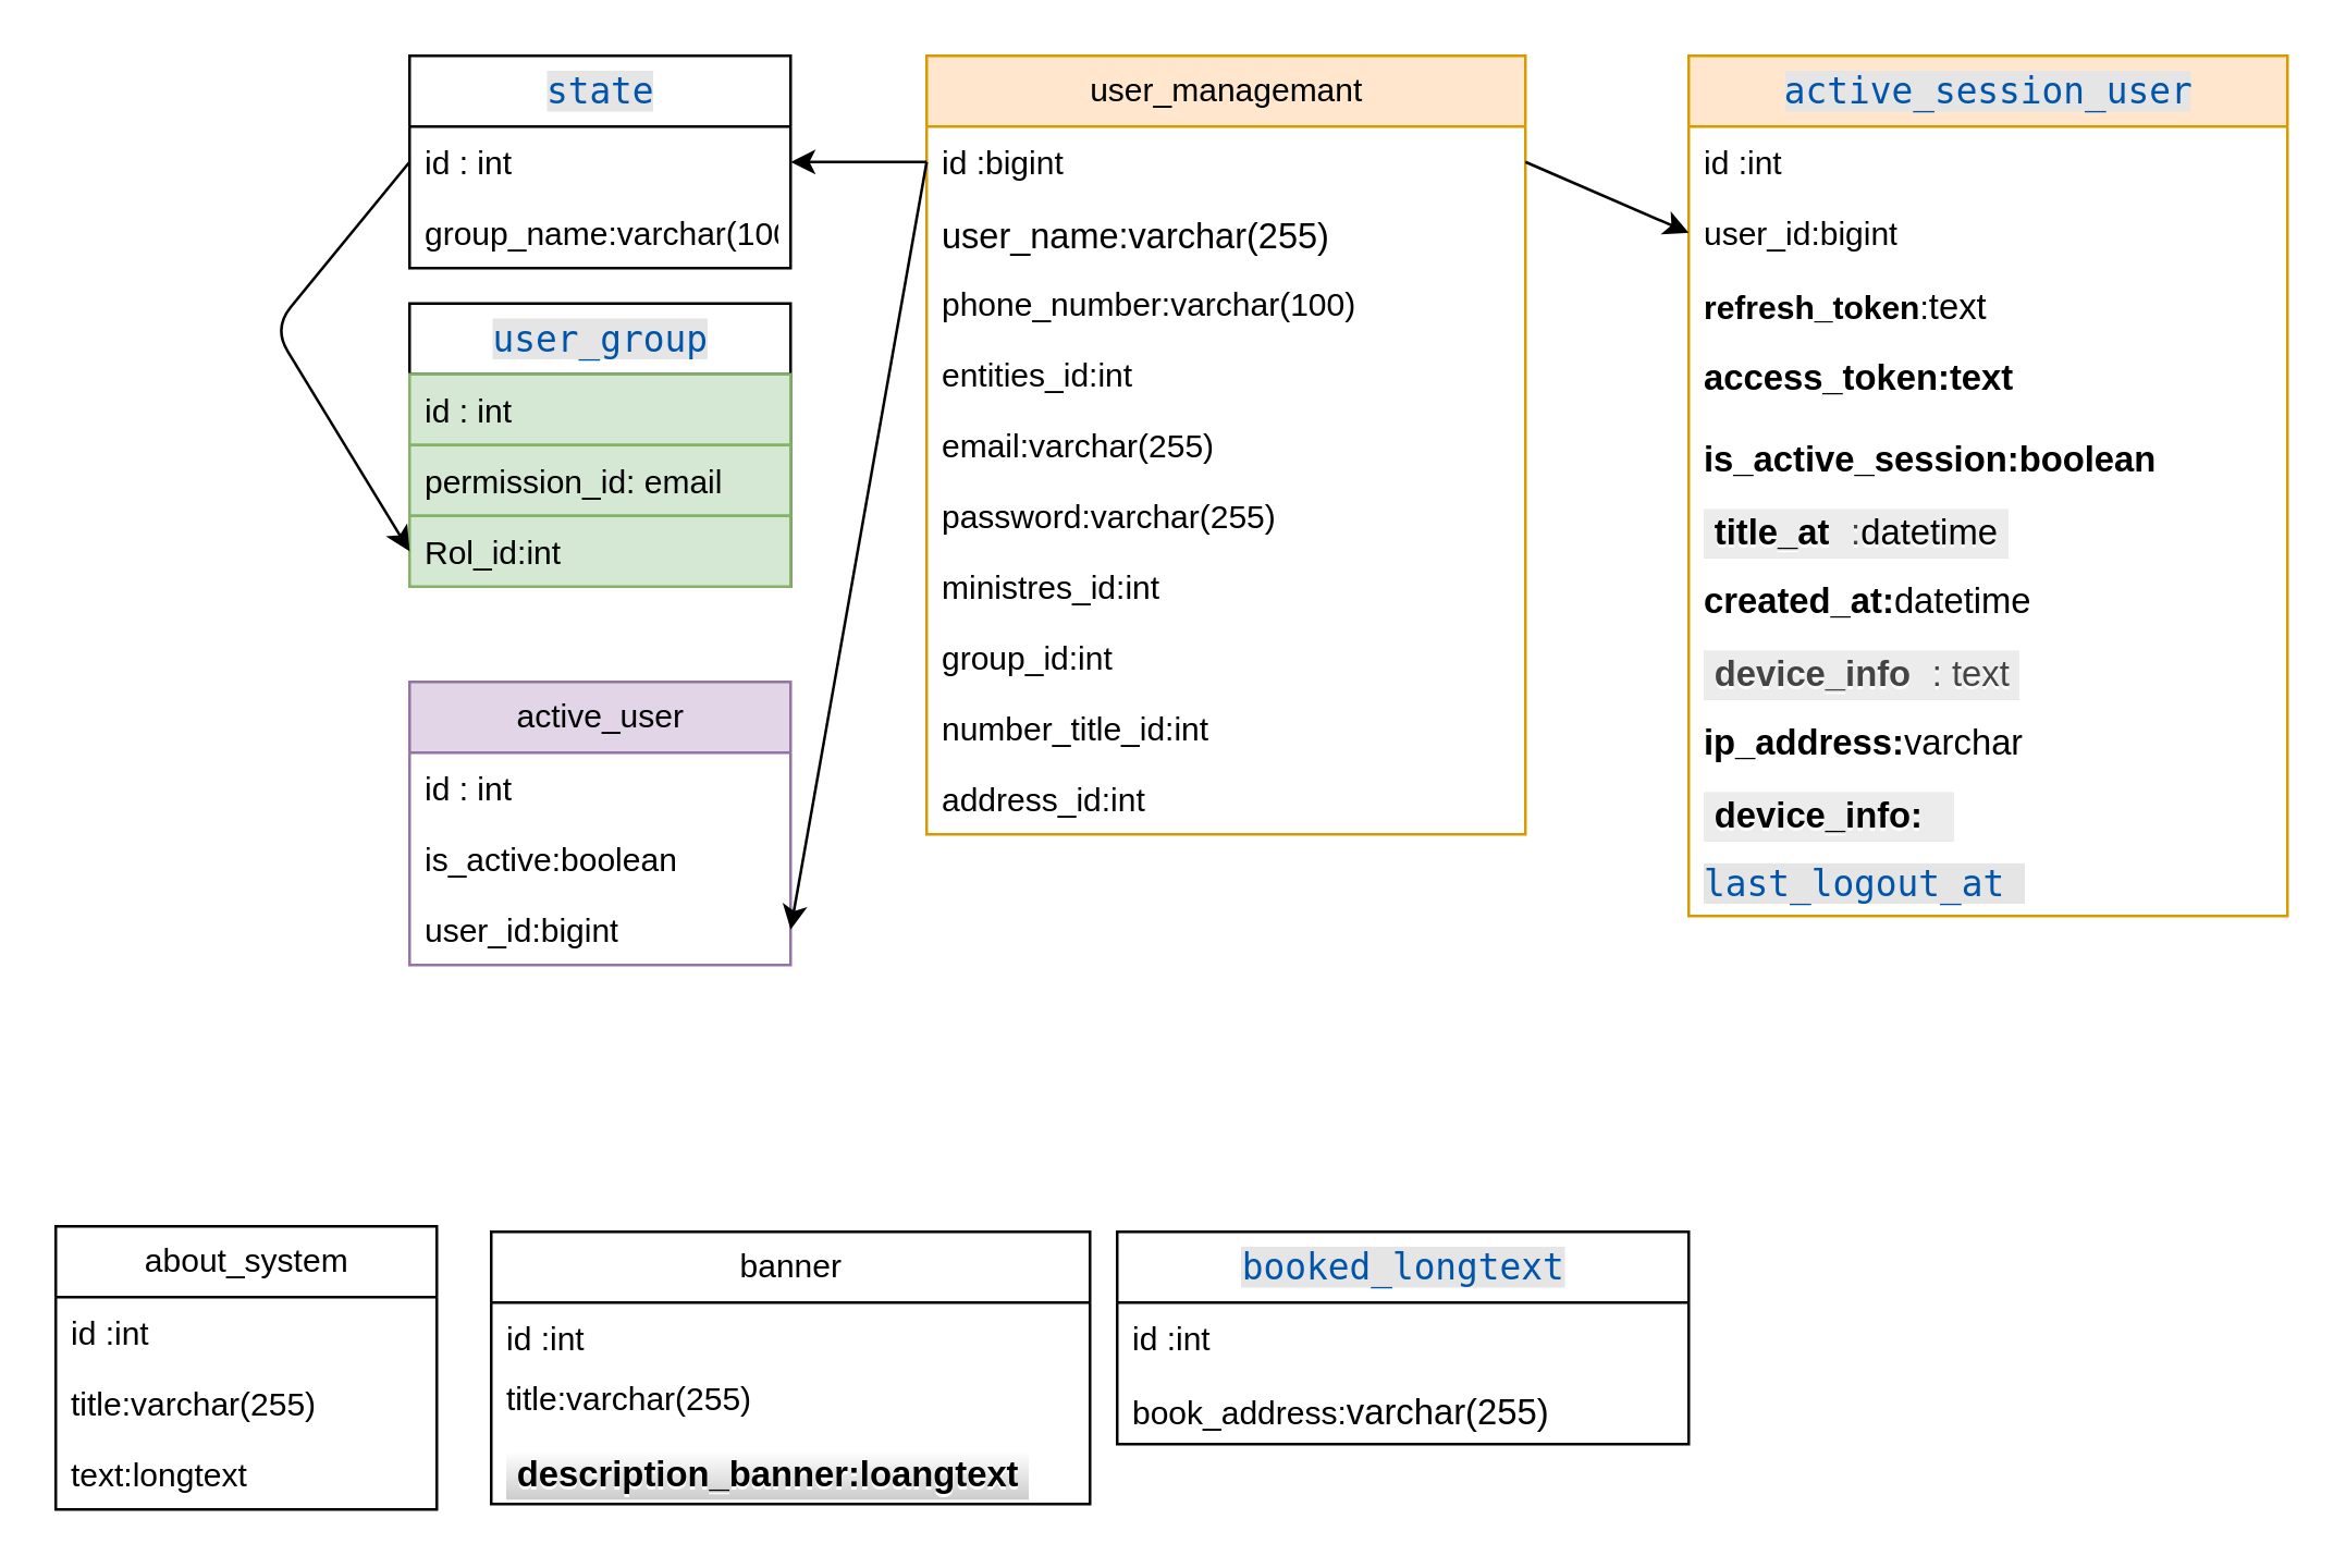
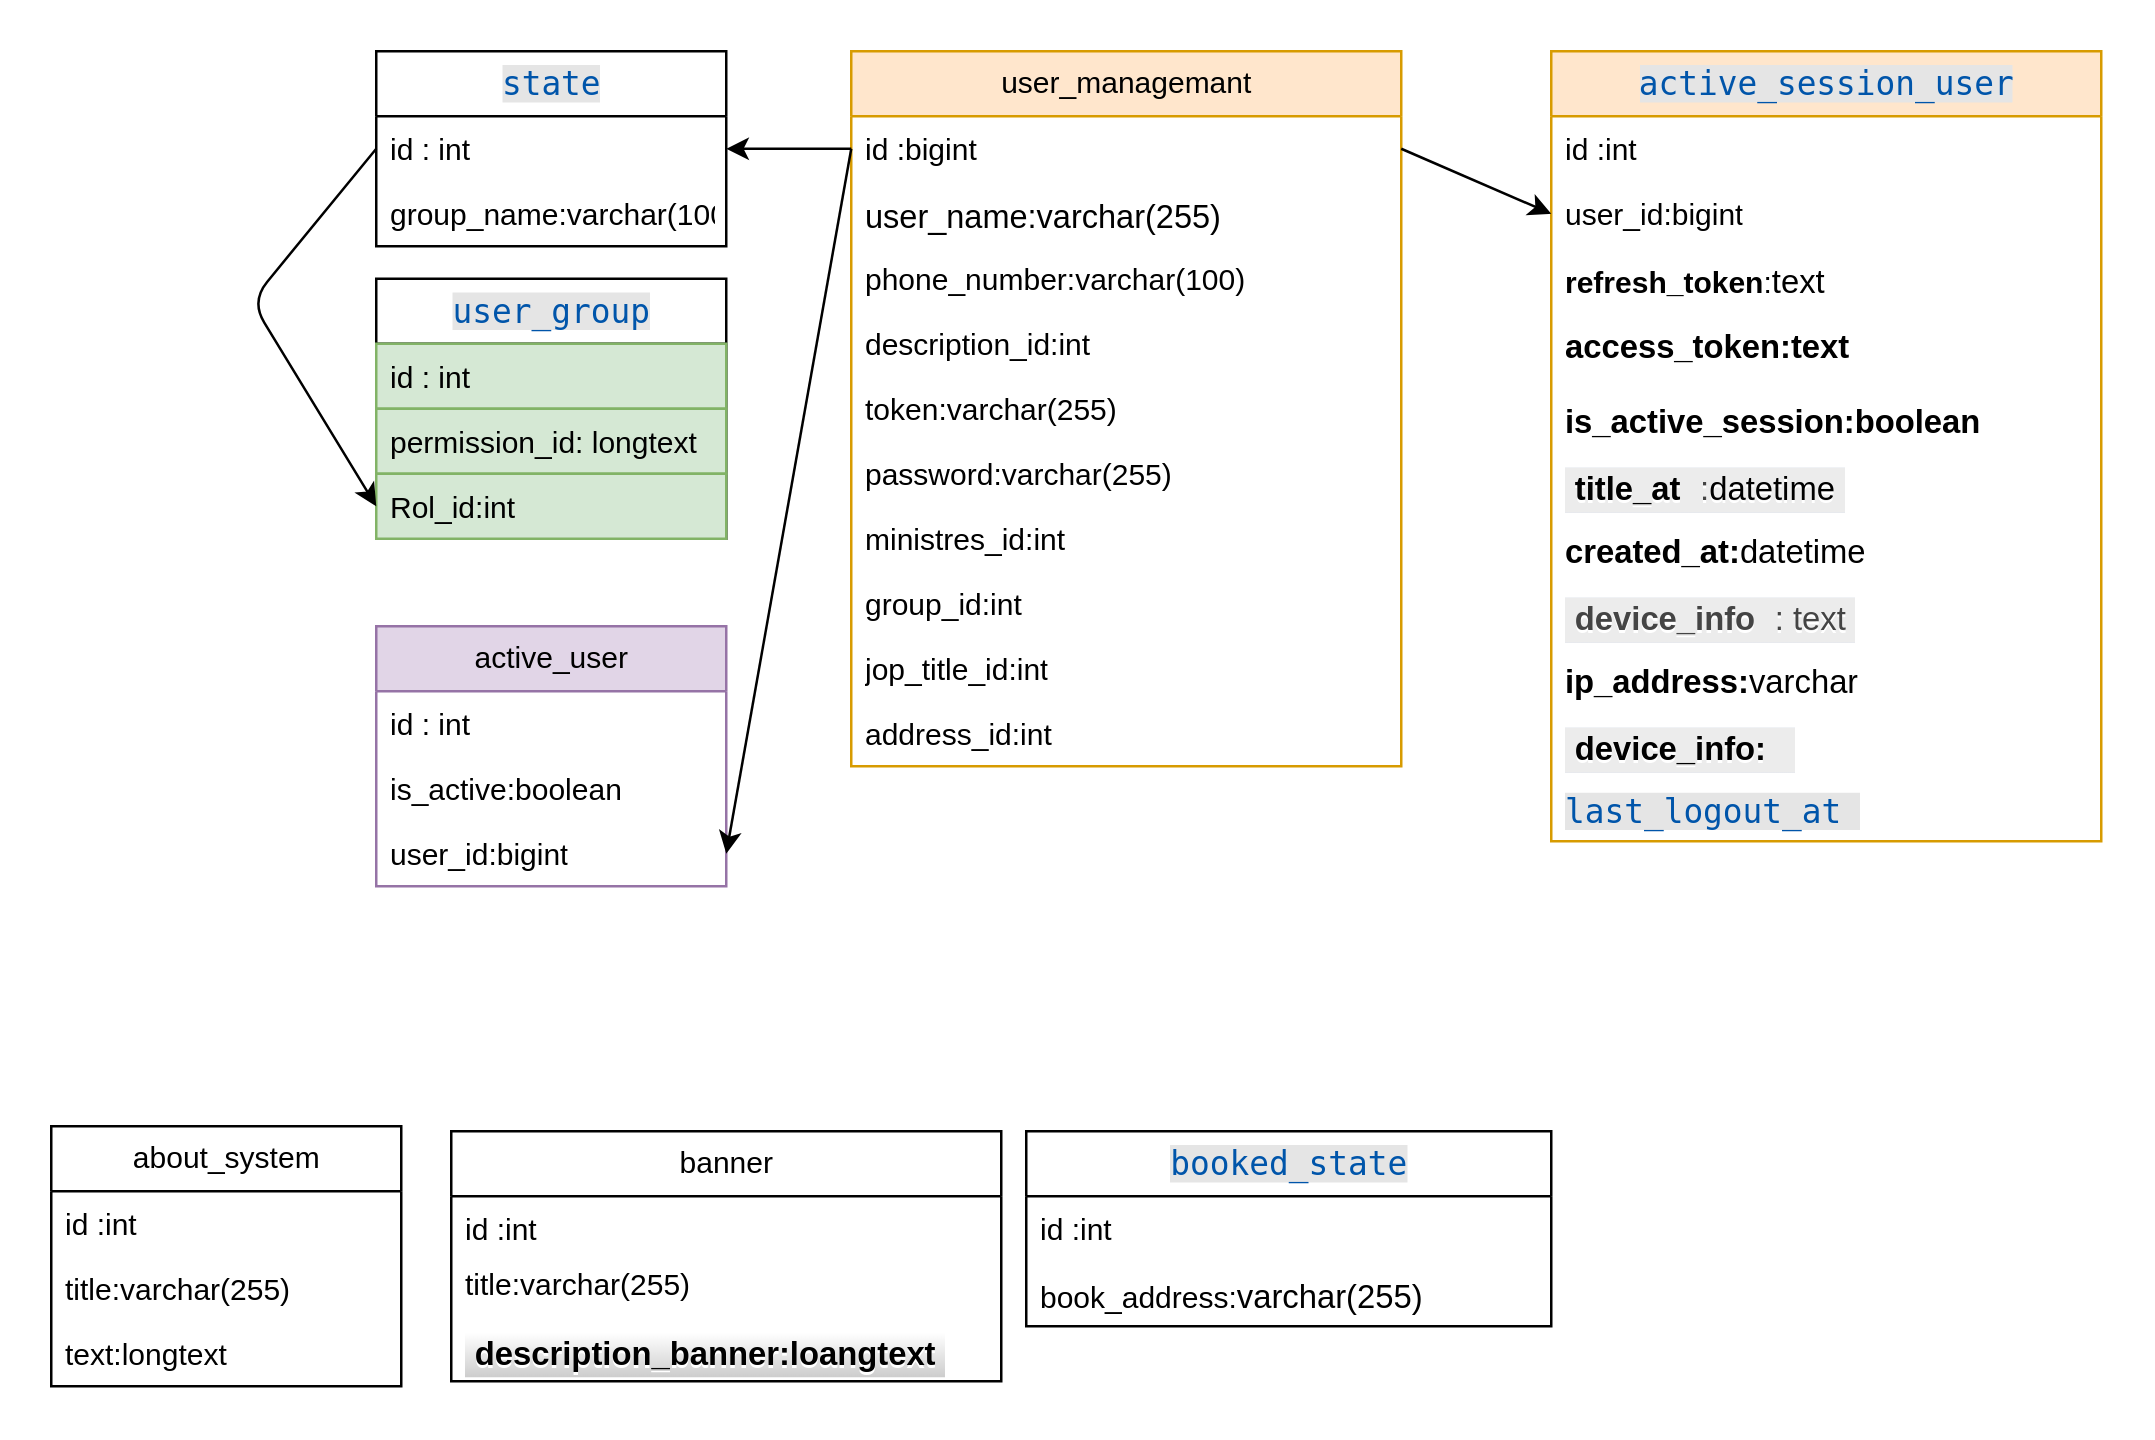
- <mxCell id="6" value="&lt;span style=&quot;color: rgb(0, 0, 0);&quot;&gt;&lt;font&gt;entities_id:int&lt;/font&gt;&lt;/span&gt;" style="text;strokeColor=none;fillColor=none;align=left;verticalAlign=top;spacingLeft=4;spacingRight=4;overflow=hidden;rotatable=0;points=[[0,0.5],[1,0.5]];portConstraint=eastwest;whiteSpace=wrap;html=1;" parent="2" vertex="1"><mxGeometry y="104" width="220" height="26" as="geometry" /></mxCell>
+ <mxCell id="6" value="&lt;span style=&quot;color: rgb(0, 0, 0);&quot;&gt;&lt;font&gt;description_id:int&lt;/font&gt;&lt;/span&gt;" style="text;strokeColor=none;fillColor=none;align=left;verticalAlign=top;spacingLeft=4;spacingRight=4;overflow=hidden;rotatable=0;points=[[0,0.5],[1,0.5]];portConstraint=eastwest;whiteSpace=wrap;html=1;" parent="2" vertex="1"><mxGeometry y="104" width="220" height="26" as="geometry" /></mxCell>
- <mxCell id="7" value="&lt;span style=&quot;color: rgb(0, 0, 0);&quot;&gt;&lt;font&gt;email:varchar(255)&lt;/font&gt;&lt;/span&gt;" style="text;strokeColor=none;fillColor=none;align=left;verticalAlign=top;spacingLeft=4;spacingRight=4;overflow=hidden;rotatable=0;points=[[0,0.5],[1,0.5]];portConstraint=eastwest;whiteSpace=wrap;html=1;" parent="2" vertex="1"><mxGeometry y="130" width="220" height="26" as="geometry" /></mxCell>
+ <mxCell id="7" value="&lt;span style=&quot;color: rgb(0, 0, 0);&quot;&gt;&lt;font&gt;token:varchar(255)&lt;/font&gt;&lt;/span&gt;" style="text;strokeColor=none;fillColor=none;align=left;verticalAlign=top;spacingLeft=4;spacingRight=4;overflow=hidden;rotatable=0;points=[[0,0.5],[1,0.5]];portConstraint=eastwest;whiteSpace=wrap;html=1;" parent="2" vertex="1"><mxGeometry y="130" width="220" height="26" as="geometry" /></mxCell>
- <mxCell id="15" value="permission_id: email" style="text;strokeColor=#82b366;fillColor=#d5e8d4;align=left;verticalAlign=top;spacingLeft=4;spacingRight=4;overflow=hidden;rotatable=0;points=[[0,0.5],[1,0.5]];portConstraint=eastwest;whiteSpace=wrap;html=1;" parent="13" vertex="1"><mxGeometry y="52" width="140" height="26" as="geometry" /></mxCell>
+ <mxCell id="15" value="permission_id: longtext" style="text;strokeColor=#82b366;fillColor=#d5e8d4;align=left;verticalAlign=top;spacingLeft=4;spacingRight=4;overflow=hidden;rotatable=0;points=[[0,0.5],[1,0.5]];portConstraint=eastwest;whiteSpace=wrap;html=1;" parent="13" vertex="1"><mxGeometry y="52" width="140" height="26" as="geometry" /></mxCell>
- <mxCell id="11" value="number_title_id:int" style="text;strokeColor=none;fillColor=none;align=left;verticalAlign=top;spacingLeft=4;spacingRight=4;overflow=hidden;rotatable=0;points=[[0,0.5],[1,0.5]];portConstraint=eastwest;whiteSpace=wrap;html=1;" parent="2" vertex="1"><mxGeometry y="234" width="220" height="26" as="geometry" /></mxCell>
+ <mxCell id="11" value="jop_title_id:int" style="text;strokeColor=none;fillColor=none;align=left;verticalAlign=top;spacingLeft=4;spacingRight=4;overflow=hidden;rotatable=0;points=[[0,0.5],[1,0.5]];portConstraint=eastwest;whiteSpace=wrap;html=1;" parent="2" vertex="1"><mxGeometry y="234" width="220" height="26" as="geometry" /></mxCell>
- <mxCell id="48" value="&lt;span style=&quot;color: rgb(0, 85, 170); font-family: monospace; font-size: 13.12px; text-align: left; text-wrap-mode: wrap; background-color: rgb(229, 229, 229);&quot;&gt;booked_longtext&lt;/span&gt;" style="swimlane;fontStyle=0;childLayout=stackLayout;horizontal=1;startSize=26;fillColor=none;horizontalStack=0;resizeParent=1;resizeParentMax=0;resizeLast=0;collapsible=1;marginBottom=0;html=1;" vertex="1" parent="1"><mxGeometry x="410" y="452" width="210" height="78" as="geometry" /></mxCell>
+ <mxCell id="48" value="&lt;span style=&quot;color: rgb(0, 85, 170); font-family: monospace; font-size: 13.12px; text-align: left; text-wrap-mode: wrap; background-color: rgb(229, 229, 229);&quot;&gt;booked_state&lt;/span&gt;" style="swimlane;fontStyle=0;childLayout=stackLayout;horizontal=1;startSize=26;fillColor=none;horizontalStack=0;resizeParent=1;resizeParentMax=0;resizeLast=0;collapsible=1;marginBottom=0;html=1;" vertex="1" parent="1"><mxGeometry x="410" y="452" width="210" height="78" as="geometry" /></mxCell>
